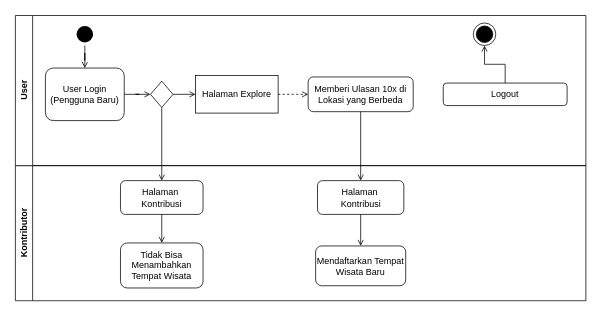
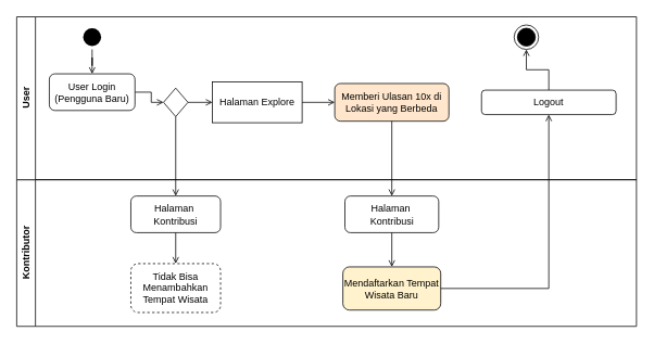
- <mxCell id="13" value="User Login&#10;(Pengguna Baru)" style="verticalAlign=middle;whiteSpace=wrap;rounded=1;" vertex="1" parent="9"><mxGeometry x="40" y="70" width="105" height="70" as="geometry" /></mxCell>
+ <mxCell id="13" value="User Login&#10;(Pengguna Baru)" style="verticalAlign=middle;whiteSpace=wrap;rounded=1;" vertex="1" parent="9"><mxGeometry x="40" y="70" width="105" height="45" as="geometry" /></mxCell>
- <mxCell id="18" style="rounded=0;orthogonalLoop=1;jettySize=auto;html=1;entryX=0;entryY=0.5;entryDx=0;entryDy=0;endArrow=open;endFill=0;exitX=1;exitY=0.5;exitDx=0;exitDy=0;dashed=1;" edge="1" parent="9" source="15" target="17"><mxGeometry relative="1" as="geometry"><mxPoint x="253" y="107" as="sourcePoint" /><mxPoint x="300" y="55" as="targetPoint" /></mxGeometry></mxCell>
+ <mxCell id="18" style="rounded=0;orthogonalLoop=1;jettySize=auto;html=1;entryX=0;entryY=0.5;entryDx=0;entryDy=0;endArrow=open;endFill=0;exitX=1;exitY=0.5;exitDx=0;exitDy=0;" edge="1" parent="9" source="15" target="17"><mxGeometry relative="1" as="geometry"><mxPoint x="253" y="107" as="sourcePoint" /><mxPoint x="300" y="55" as="targetPoint" /></mxGeometry></mxCell>
- <mxCell id="17" value="Memberi Ulasan 10x di Lokasi yang Berbeda" style="verticalAlign=middle;whiteSpace=wrap;rounded=1;" vertex="1" parent="9"><mxGeometry x="390" y="81.88" width="140" height="46.25" as="geometry" /></mxCell>
+ <mxCell id="17" value="Memberi Ulasan 10x di Lokasi yang Berbeda" style="verticalAlign=middle;whiteSpace=wrap;rounded=1;fillColor=#ffe6cc;" vertex="1" parent="9"><mxGeometry x="390" y="81.88" width="140" height="46.25" as="geometry" /></mxCell>
+ <mxCell id="24" style="edgeStyle=orthogonalEdgeStyle;rounded=0;orthogonalLoop=1;jettySize=auto;html=1;exitX=1;exitY=0.5;exitDx=0;exitDy=0;endArrow=open;endFill=0;" edge="1" parent="1" source="4" target="20"><mxGeometry relative="1" as="geometry"><mxPoint x="325" y="160" as="targetPoint" /><mxPoint x="280" y="363" as="sourcePoint" /></mxGeometry></mxCell>
- <mxCell id="3" value="Tidak Bisa Menambahkan Tempat Wisata" style="verticalAlign=middle;whiteSpace=wrap;rounded=1;" vertex="1" parent="2"><mxGeometry x="140" y="103" width="110" height="60" as="geometry" /></mxCell>
+ <mxCell id="3" value="Tidak Bisa Menambahkan Tempat Wisata" style="verticalAlign=middle;whiteSpace=wrap;rounded=1;dashed=1;" vertex="1" parent="2"><mxGeometry x="140" y="103" width="110" height="60" as="geometry" /></mxCell>
- <mxCell id="4" value="Mendaftarkan Tempat Wisata Baru" style="verticalAlign=middle;whiteSpace=wrap;rounded=1;" vertex="1" parent="2"><mxGeometry x="400" y="107" width="120" height="53" as="geometry" /></mxCell>
+ <mxCell id="4" value="Mendaftarkan Tempat Wisata Baru" style="verticalAlign=middle;whiteSpace=wrap;rounded=1;fillColor=#fff2cc;" vertex="1" parent="2"><mxGeometry x="400" y="107" width="120" height="53" as="geometry" /></mxCell>
